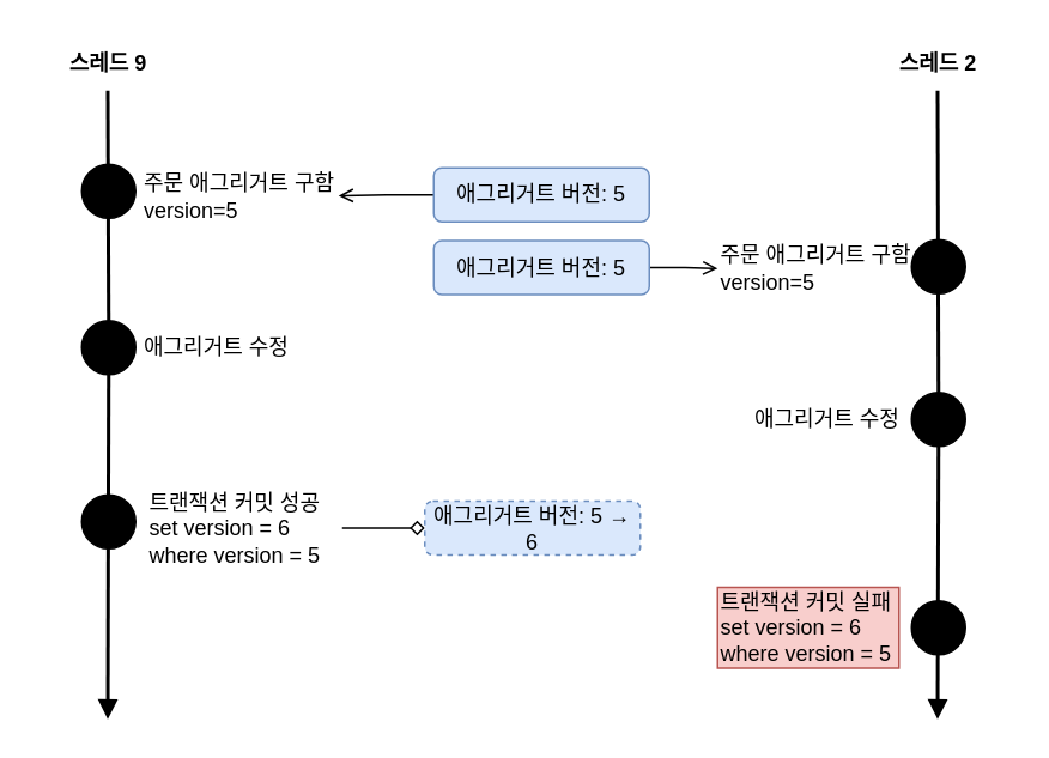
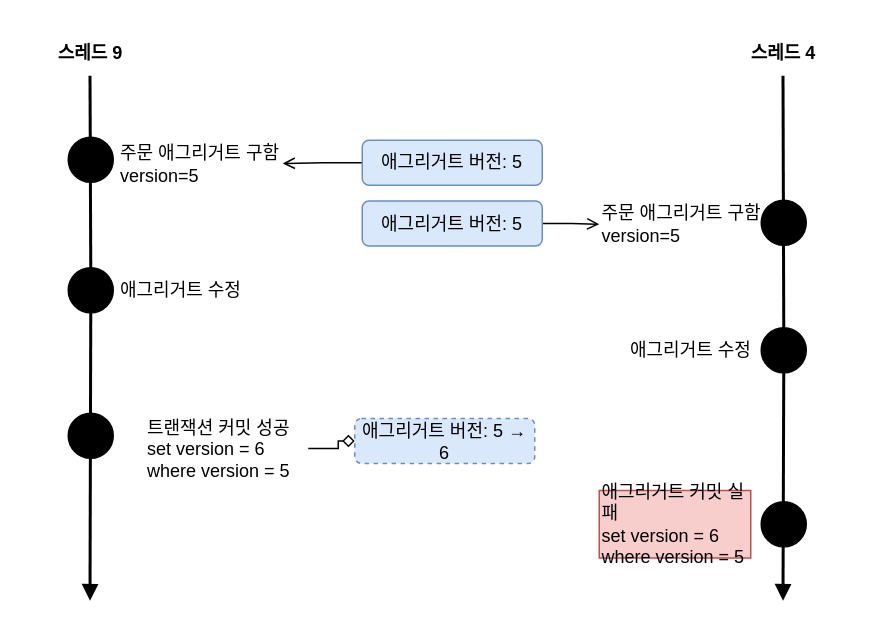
- <mxCell id="19" value="스레드 2" style="text;html=1;align=center;verticalAlign=middle;whiteSpace=wrap;rounded=0;fontStyle=1" vertex="1" parent="1"><mxGeometry x="482" y="20" width="80" height="30" as="geometry" /></mxCell>
+ <mxCell id="19" value="스레드 4" style="text;html=1;align=center;verticalAlign=middle;whiteSpace=wrap;rounded=0;fontStyle=1" vertex="1" parent="1"><mxGeometry x="482" y="20" width="80" height="30" as="geometry" /></mxCell>
- <mxCell id="15" value="트랜잭션 커밋 성공&lt;div&gt;set version = 6&lt;/div&gt;&lt;div&gt;where version = 5&lt;/div&gt;" style="text;html=1;align=left;verticalAlign=middle;whiteSpace=wrap;rounded=0;" vertex="1" parent="1"><mxGeometry x="81" y="271" width="109" height="45" as="geometry" /></mxCell>
+ <mxCell id="15" value="트랜잭션 커밋 성공&lt;div&gt;set version = 6&lt;/div&gt;&lt;div&gt;where version = 5&lt;/div&gt;" style="text;html=1;align=left;verticalAlign=middle;whiteSpace=wrap;rounded=0;" vertex="1" parent="1"><mxGeometry x="96" y="276" width="109" height="45" as="geometry" /></mxCell>
- <mxCell id="17" value="트랜잭션 커밋 실패&lt;div&gt;set version = 6&lt;/div&gt;&lt;div&gt;where version = 5&lt;/div&gt;" style="text;html=1;align=left;verticalAlign=middle;whiteSpace=wrap;rounded=0;fillColor=#f8cecc;strokeColor=#b85450;" vertex="1" parent="1"><mxGeometry x="399" y="326.5" width="101" height="45" as="geometry" /></mxCell>
+ <mxCell id="17" value="애그리거트 커밋 실패&lt;div&gt;set version = 6&lt;/div&gt;&lt;div&gt;where version = 5&lt;/div&gt;" style="text;html=1;align=left;verticalAlign=middle;whiteSpace=wrap;rounded=0;fillColor=#f8cecc;strokeColor=#b85450;" vertex="1" parent="1"><mxGeometry x="399" y="326.5" width="101" height="45" as="geometry" /></mxCell>
